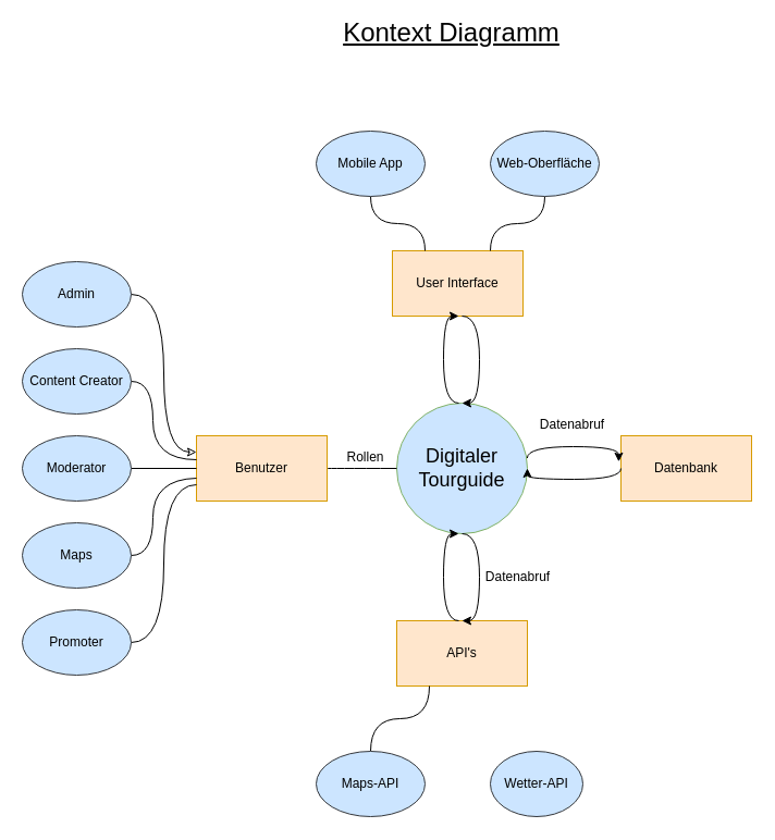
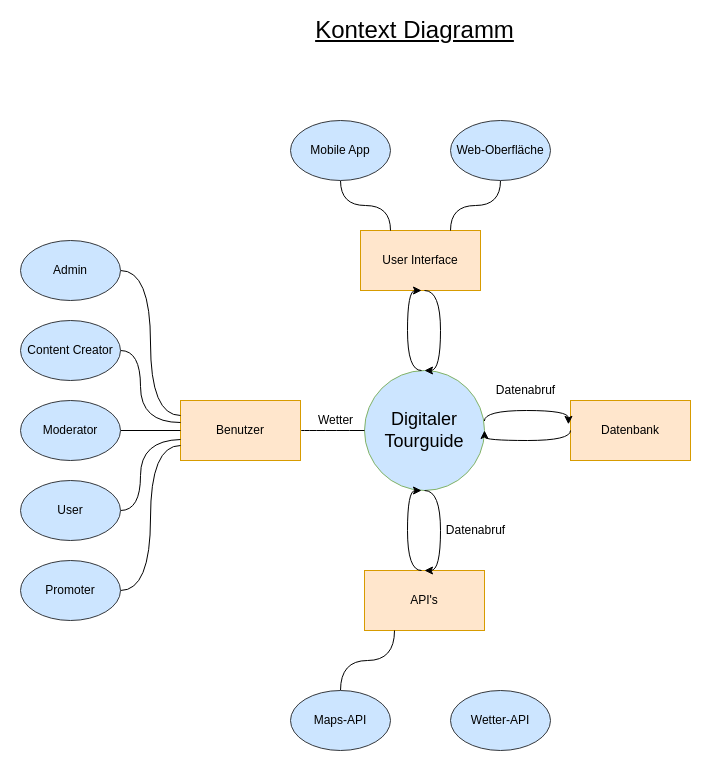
- <mxCell id="15" style="edgeStyle=orthogonalEdgeStyle;curved=1;rounded=1;orthogonalLoop=1;jettySize=auto;html=1;exitX=1;exitY=0.5;exitDx=0;exitDy=0;entryX=0;entryY=0.25;entryDx=0;entryDy=0;endArrow=classic;endFill=0;" parent="1" source="16" target="14" edge="1"><mxGeometry relative="1" as="geometry" /></mxCell>
+ <mxCell id="15" style="edgeStyle=orthogonalEdgeStyle;curved=1;rounded=1;orthogonalLoop=1;jettySize=auto;html=1;exitX=1;exitY=0.5;exitDx=0;exitDy=0;entryX=0;entryY=0.25;entryDx=0;entryDy=0;endArrow=none;endFill=0;" parent="1" source="16" target="14" edge="1"><mxGeometry relative="1" as="geometry" /></mxCell>
- <mxCell id="32" value="Rollen" style="text;html=1;align=center;verticalAlign=middle;resizable=0;points=[];autosize=1;" parent="1" vertex="1"><mxGeometry x="310" y="410" width="50" height="20" as="geometry" /></mxCell>
+ <mxCell id="32" value="Wetter" style="text;html=1;align=center;verticalAlign=middle;resizable=0;points=[];autosize=1;" parent="1" vertex="1"><mxGeometry x="310" y="410" width="50" height="20" as="geometry" /></mxCell>
- <mxCell id="18" value="Maps" style="ellipse;whiteSpace=wrap;html=1;fillColor=#cce5ff;strokeColor=#36393d;" parent="1" vertex="1"><mxGeometry x="20" y="480" width="100" height="60" as="geometry" /></mxCell>
+ <mxCell id="18" value="User" style="ellipse;whiteSpace=wrap;html=1;fillColor=#cce5ff;strokeColor=#36393d;" parent="1" vertex="1"><mxGeometry x="20" y="480" width="100" height="60" as="geometry" /></mxCell>
- <mxCell id="12" value="Wetter-API" style="ellipse;whiteSpace=wrap;html=1;fillColor=#cce5ff;strokeColor=#36393d;" parent="1" vertex="1"><mxGeometry x="450" y="690" width="85" height="60" as="geometry" /></mxCell>
+ <mxCell id="12" value="Wetter-API" style="ellipse;whiteSpace=wrap;html=1;fillColor=#cce5ff;strokeColor=#36393d;" parent="1" vertex="1"><mxGeometry x="450" y="690" width="100" height="60" as="geometry" /></mxCell>
